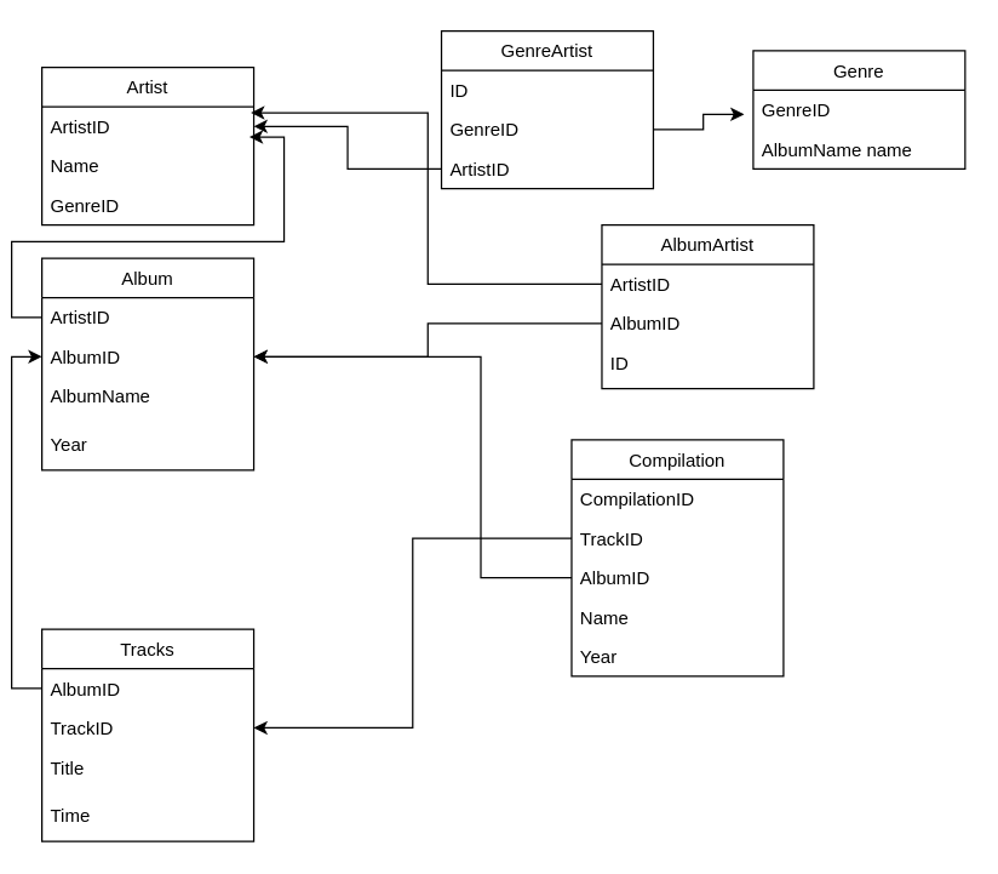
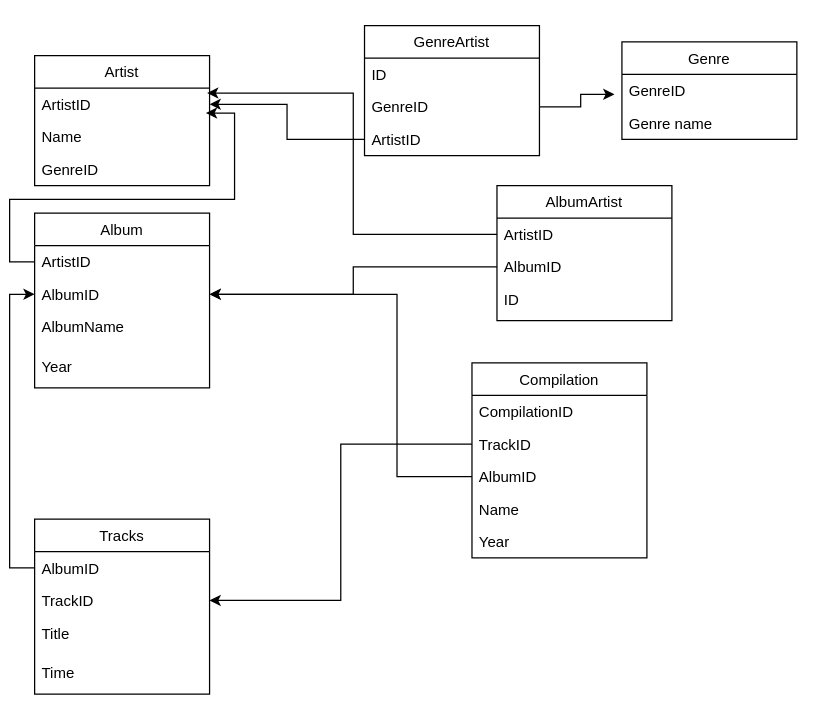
- <mxCell id="18" value="AlbumName name" style="text;strokeColor=none;fillColor=none;align=left;verticalAlign=top;spacingLeft=4;spacingRight=4;overflow=hidden;rotatable=0;points=[[0,0.5],[1,0.5]];portConstraint=eastwest;" vertex="1" parent="16"><mxGeometry y="52" width="140" height="26" as="geometry" /></mxCell>
+ <mxCell id="18" value="Genre name" style="text;strokeColor=none;fillColor=none;align=left;verticalAlign=top;spacingLeft=4;spacingRight=4;overflow=hidden;rotatable=0;points=[[0,0.5],[1,0.5]];portConstraint=eastwest;" vertex="1" parent="16"><mxGeometry y="52" width="140" height="26" as="geometry" /></mxCell>
